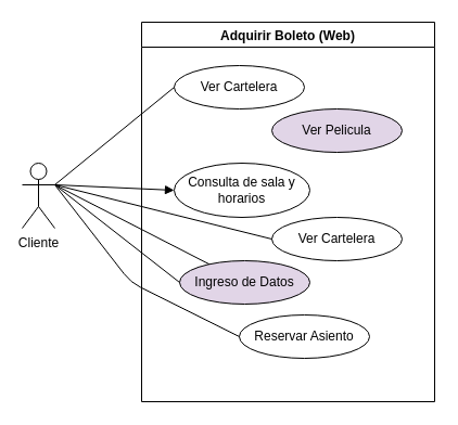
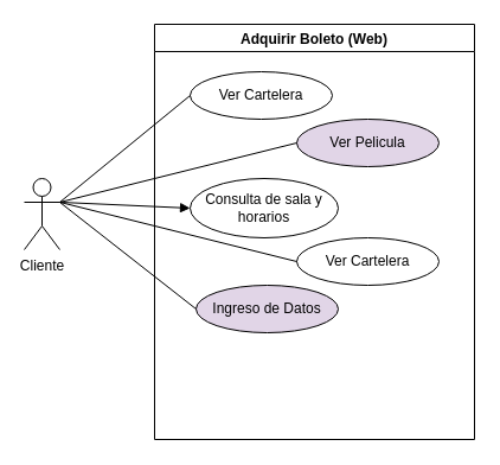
- <mxCell id="11" value="" style="endArrow=none;html=1;exitX=1;exitY=0.333;exitDx=0;exitDy=0;exitPerimeter=0;" edge="1" parent="1" source="9" target="7"><mxGeometry width="50" height="50" relative="1" as="geometry"><mxPoint x="280" y="110" as="sourcePoint" /><mxPoint x="330" y="60" as="targetPoint" /></mxGeometry></mxCell>
+ <mxCell id="11" value="" style="endArrow=none;html=1;exitX=1;exitY=0.333;exitDx=0;exitDy=0;exitPerimeter=0;entryX=0;entryY=0.5;entryDx=0;entryDy=0;" edge="1" parent="1" source="9" target="4"><mxGeometry width="50" height="50" relative="1" as="geometry"><mxPoint x="280" y="110" as="sourcePoint" /><mxPoint x="330" y="60" as="targetPoint" /></mxGeometry></mxCell>
- <mxCell id="15" value="" style="endArrow=none;html=1;exitX=1;exitY=0.333;exitDx=0;exitDy=0;exitPerimeter=0;entryX=0;entryY=0.5;entryDx=0;entryDy=0;" edge="1" parent="1" source="9" target="8"><mxGeometry width="50" height="50" relative="1" as="geometry"><mxPoint x="280" y="110" as="sourcePoint" /><mxPoint x="330" y="60" as="targetPoint" /><Array as="points"><mxPoint x="120" y="260" /></Array></mxGeometry></mxCell>
- <mxCell id="8" value="Reservar Asiento" style="ellipse;whiteSpace=wrap;html=1;" vertex="1" parent="2"><mxGeometry x="90" y="270" width="120" height="40" as="geometry" /></mxCell>
